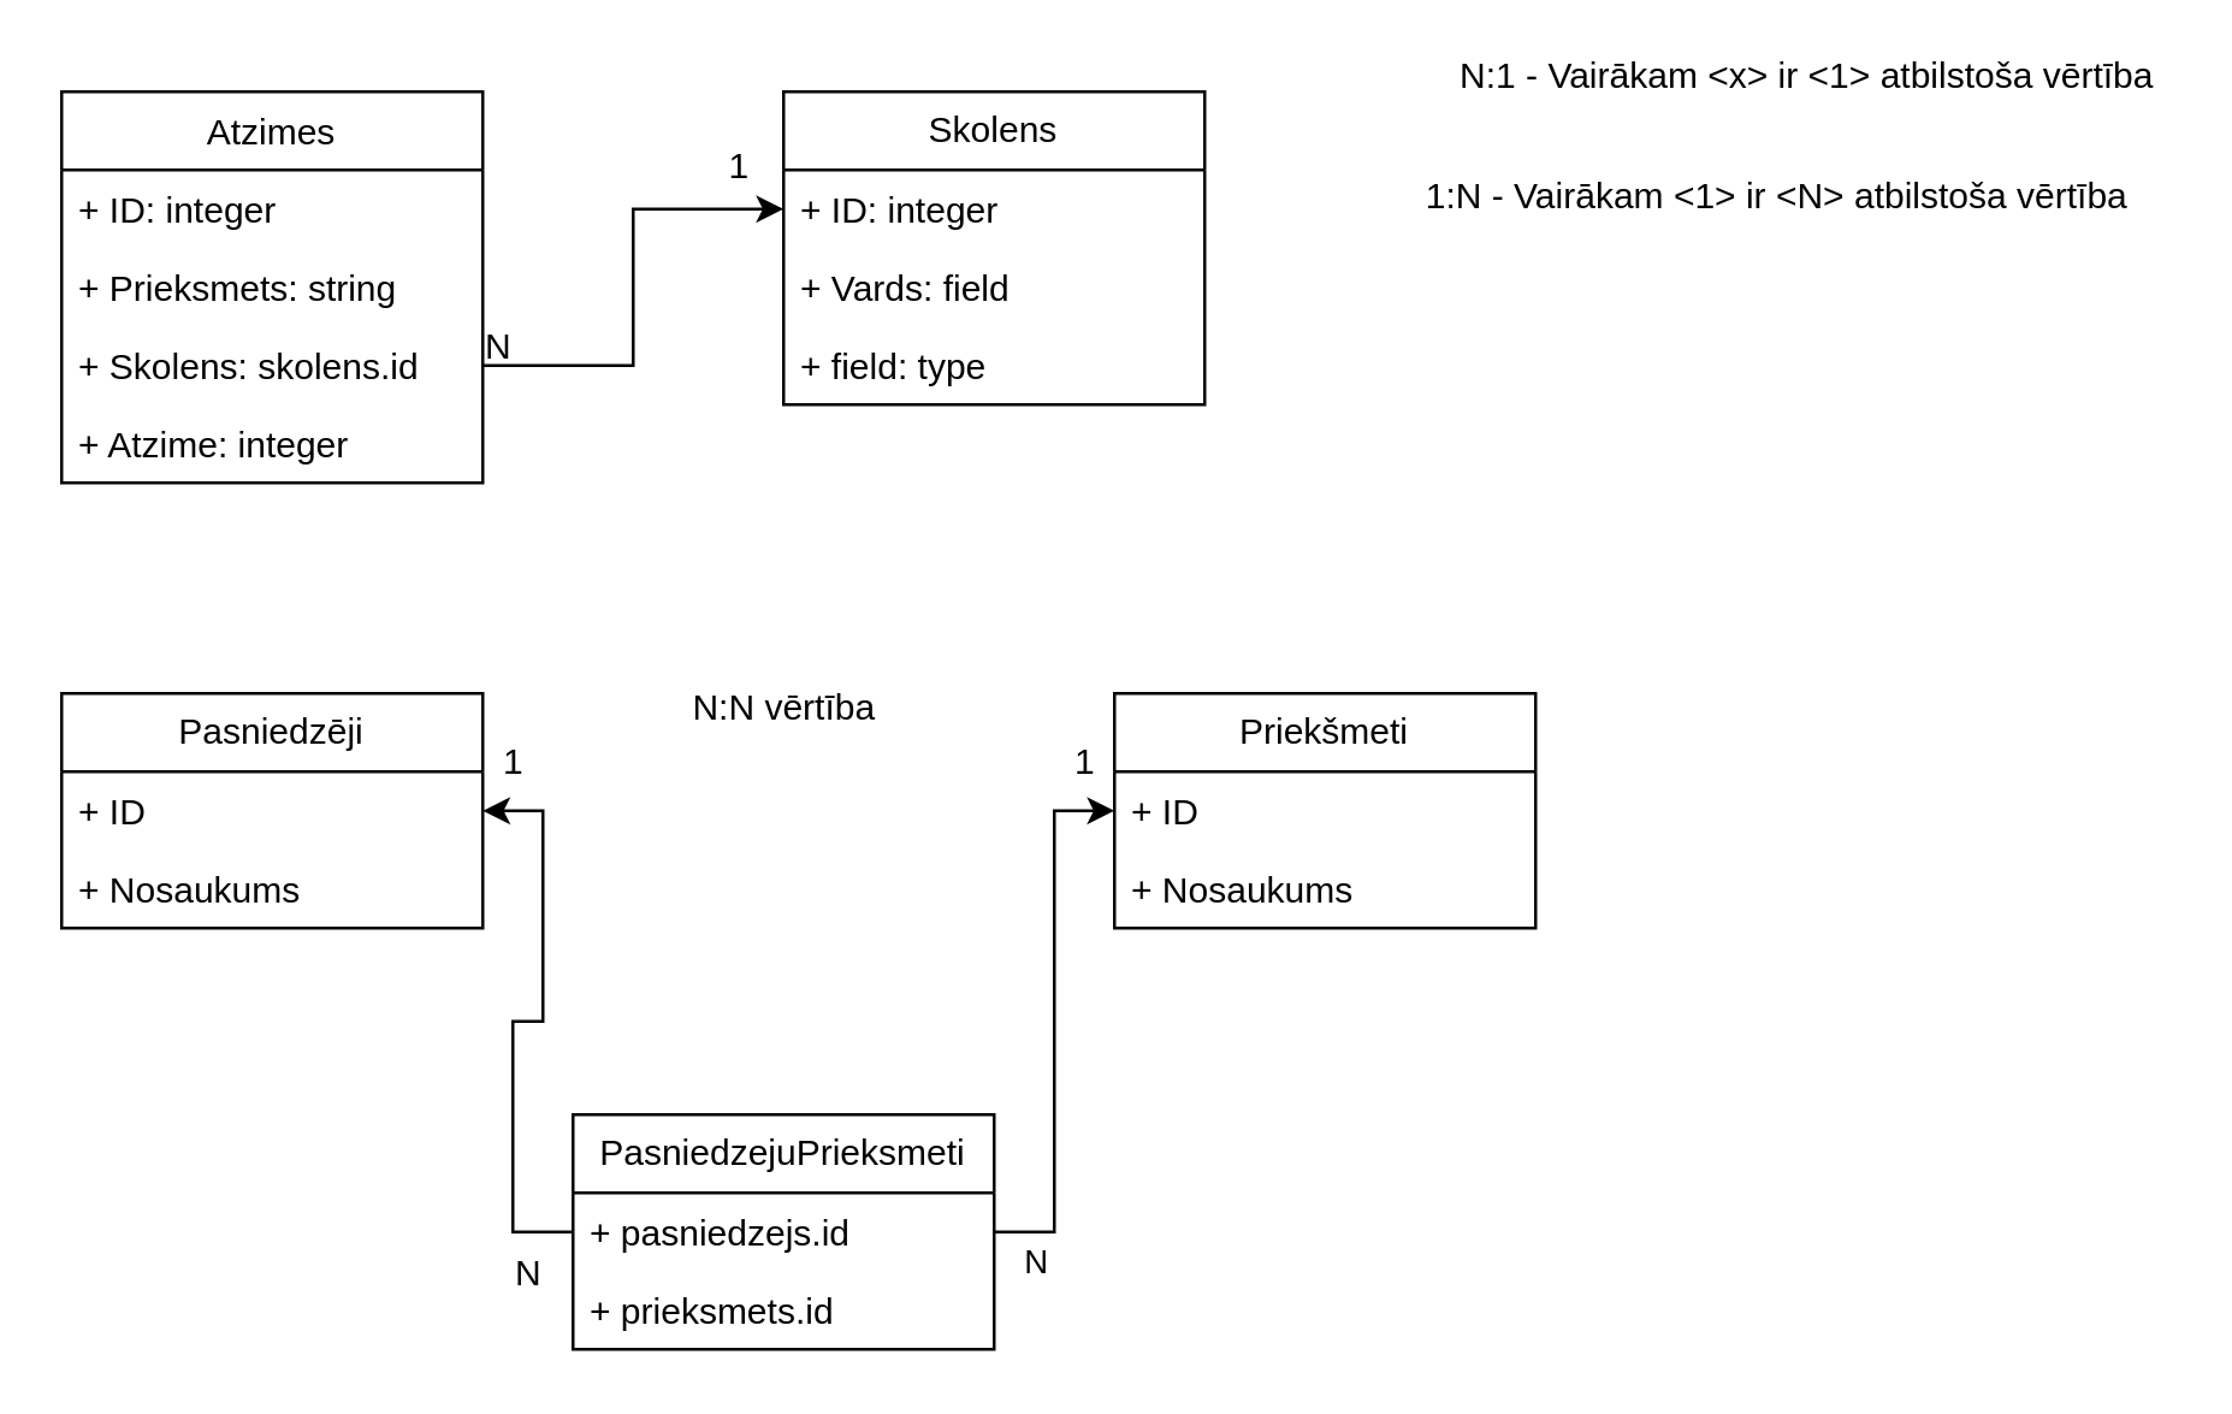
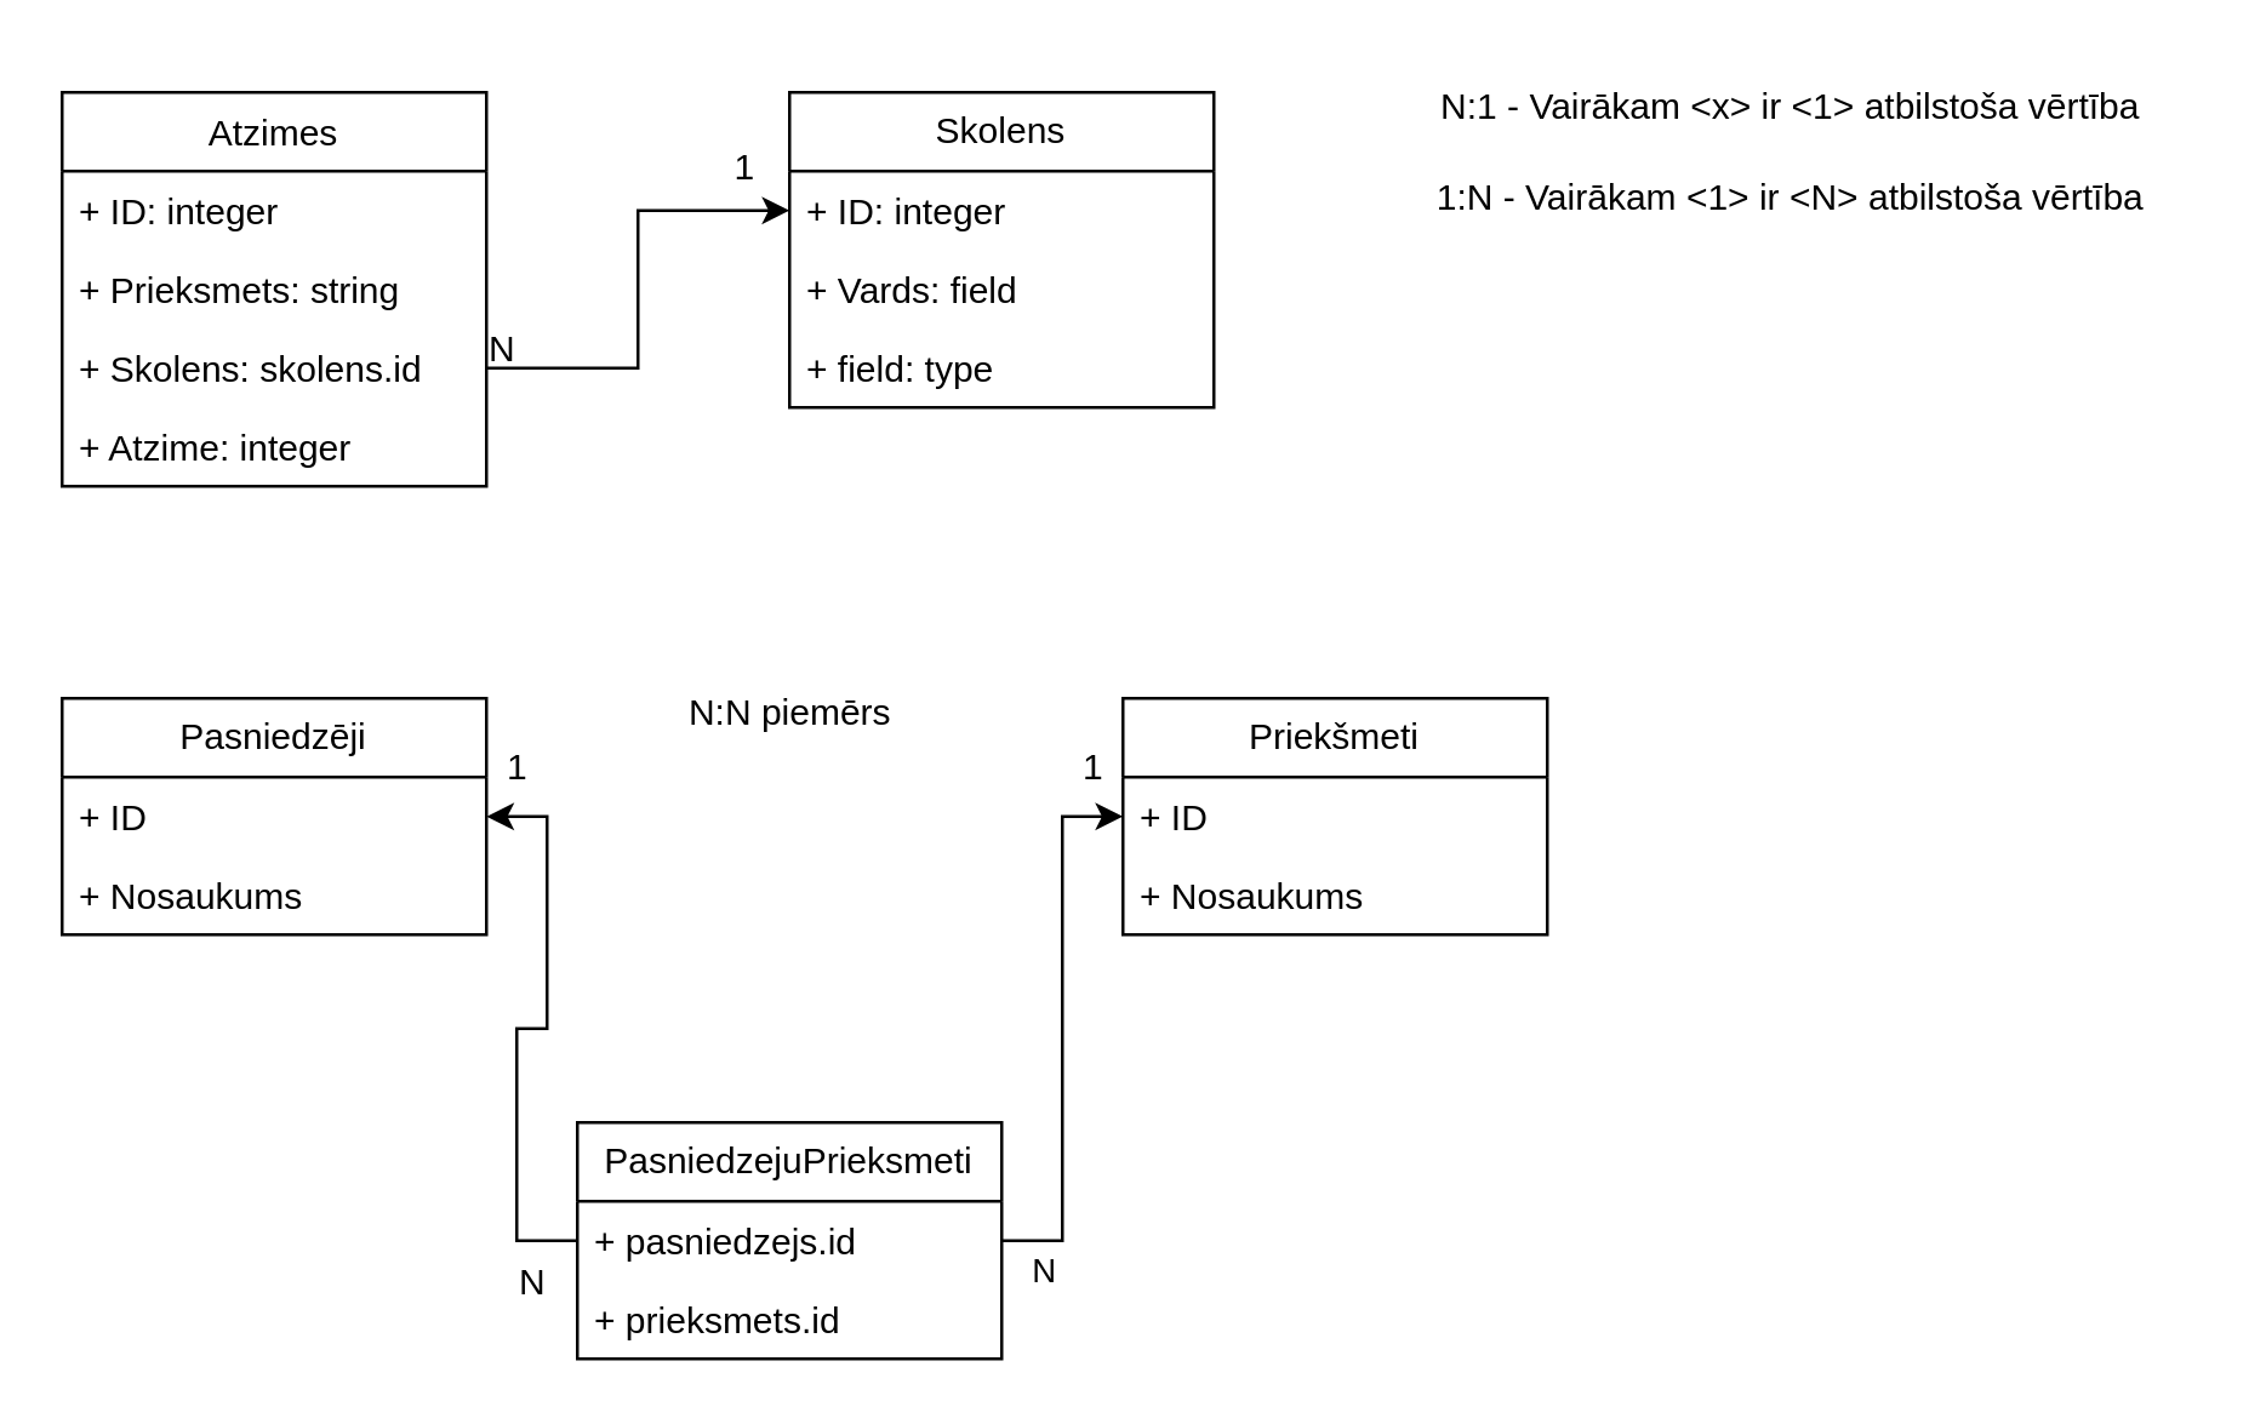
- <mxCell id="14" value="N:1 - Vairākam &amp;lt;x&amp;gt; ir &amp;lt;1&amp;gt; atbilstoša vērtība" style="text;html=1;align=center;verticalAlign=middle;resizable=0;points=[];autosize=1;strokeColor=none;fillColor=none;" vertex="1" parent="1"><mxGeometry x="470" y="10" width="260" height="30" as="geometry" /></mxCell>
+ <mxCell id="14" value="N:1 - Vairākam &amp;lt;x&amp;gt; ir &amp;lt;1&amp;gt; atbilstoša vērtība" style="text;html=1;align=center;verticalAlign=middle;resizable=0;points=[];autosize=1;strokeColor=none;fillColor=none;" vertex="1" parent="1"><mxGeometry x="460" y="20" width="260" height="30" as="geometry" /></mxCell>
- <mxCell id="31" value="N:N vērtība" style="text;html=1;align=center;verticalAlign=middle;resizable=0;points=[];autosize=1;strokeColor=none;fillColor=none;" vertex="1" parent="1"><mxGeometry x="215" y="220" width="90" height="30" as="geometry" /></mxCell>
+ <mxCell id="31" value="N:N piemērs" style="text;html=1;align=center;verticalAlign=middle;resizable=0;points=[];autosize=1;strokeColor=none;fillColor=none;" vertex="1" parent="1"><mxGeometry x="215" y="220" width="90" height="30" as="geometry" /></mxCell>
